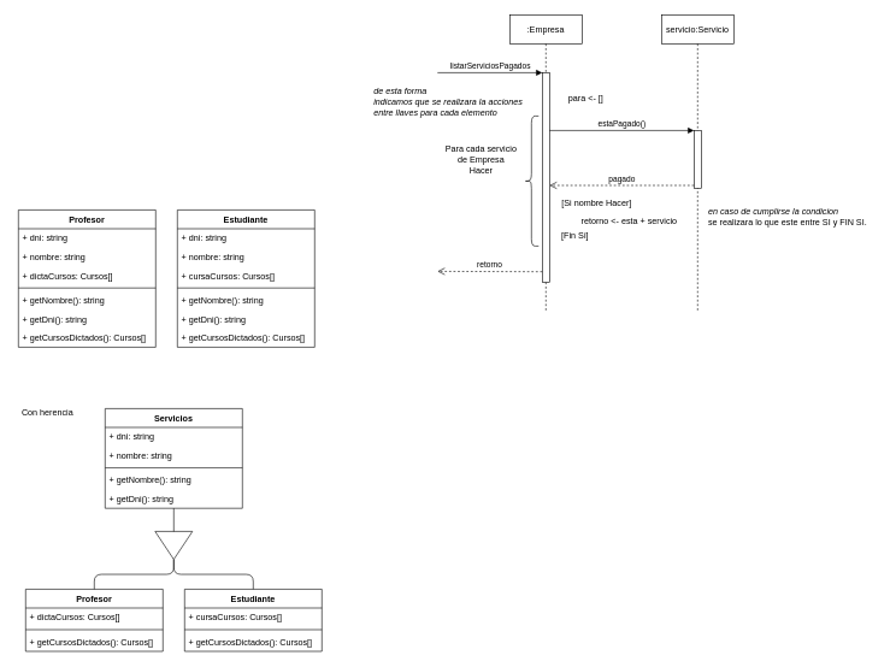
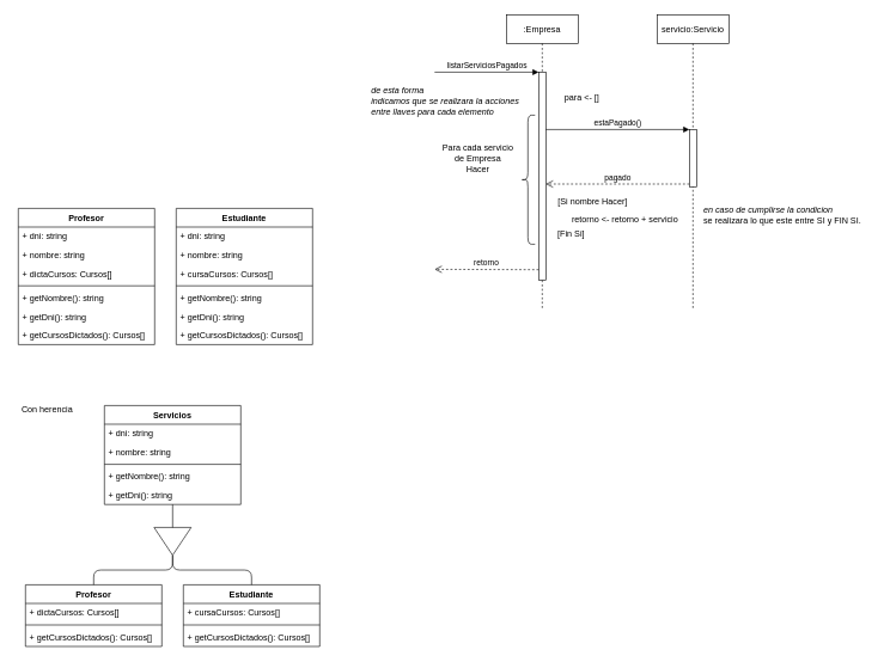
- <mxCell id="14" value="retorno &amp;lt;- esta + servicio" style="text;html=1;align=center;verticalAlign=middle;resizable=0;points=[];autosize=1;strokeColor=none;fillColor=none;" vertex="1" parent="1"><mxGeometry x="785" y="290" width="170" height="30" as="geometry" /></mxCell>
+ <mxCell id="14" value="retorno &amp;lt;- retorno + servicio" style="text;html=1;align=center;verticalAlign=middle;resizable=0;points=[];autosize=1;strokeColor=none;fillColor=none;" vertex="1" parent="1"><mxGeometry x="785" y="290" width="170" height="30" as="geometry" /></mxCell>
